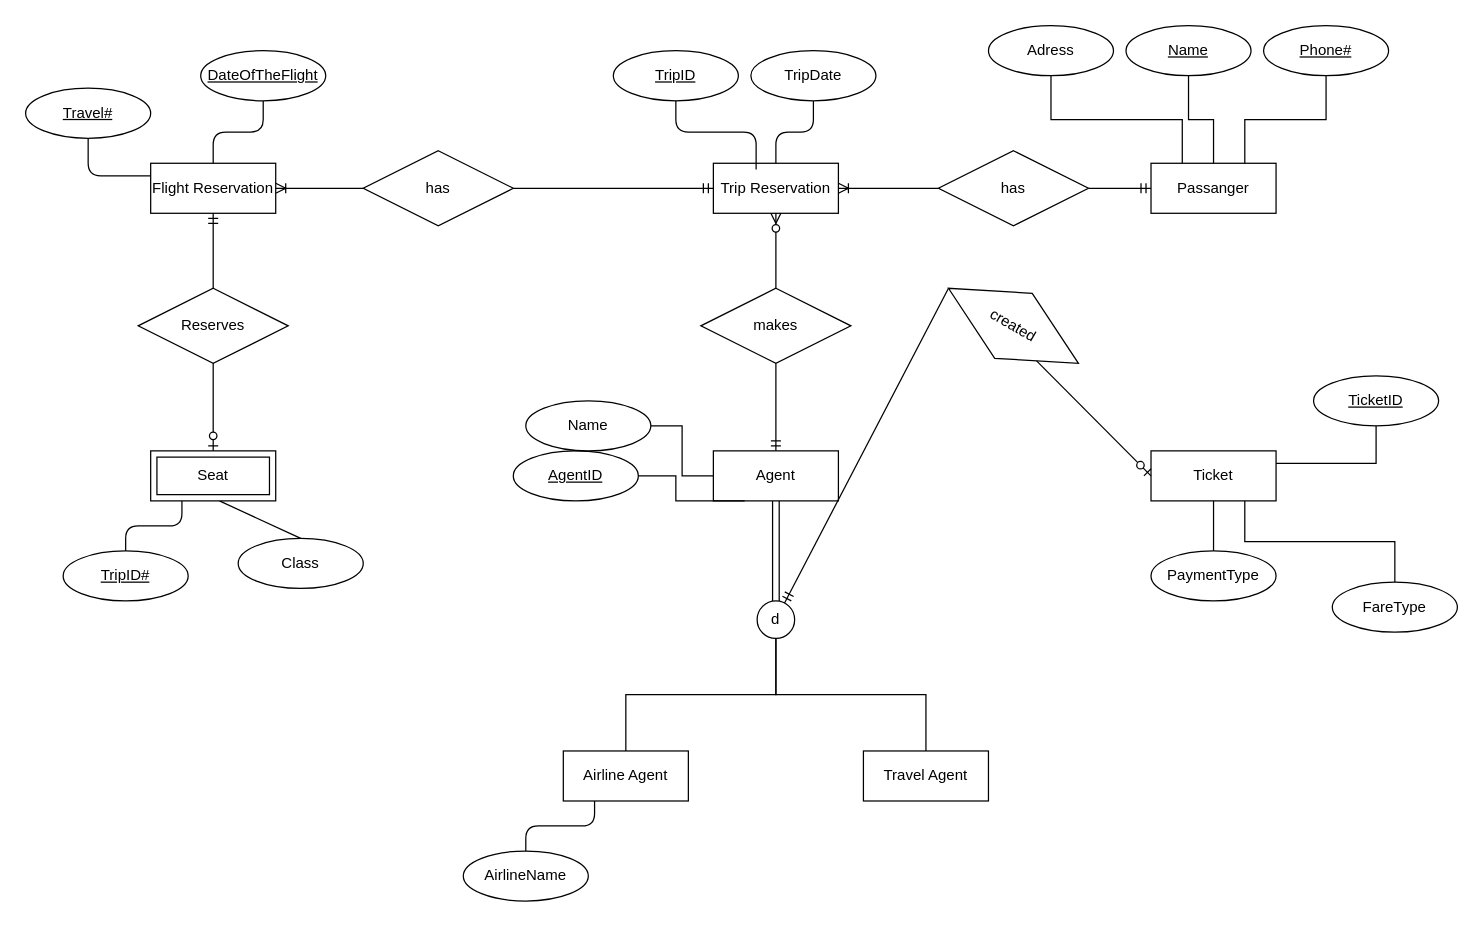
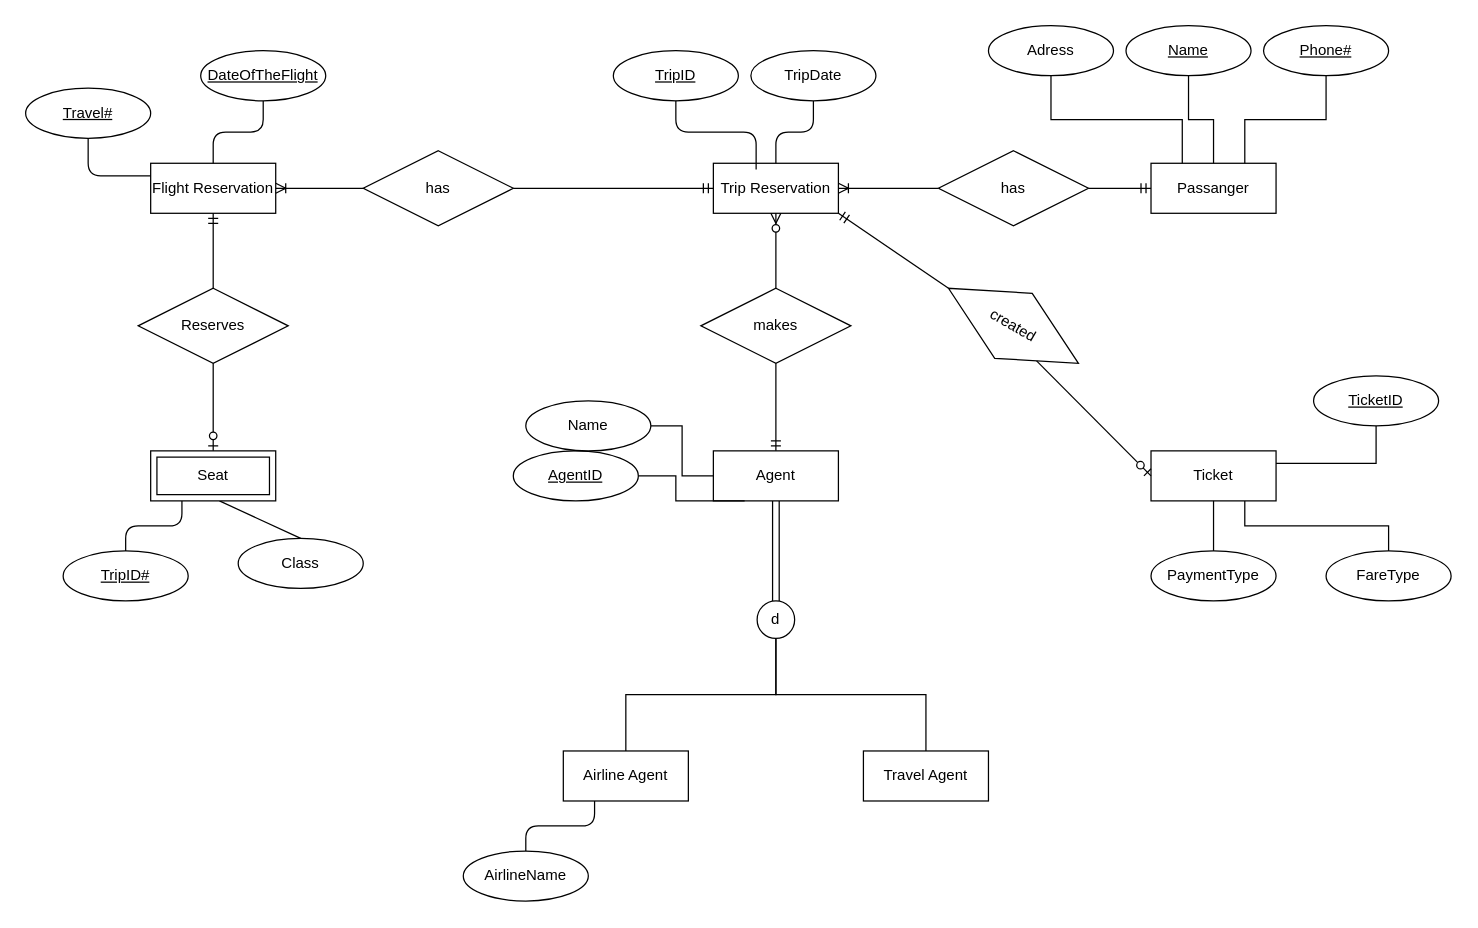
- <mxCell id="53" value="" style="fontSize=12;html=1;endArrow=ERmandOne;rounded=1;exitX=0;exitY=0.5;exitDx=0;exitDy=0;" edge="1" parent="1" source="49" target="34"><mxGeometry width="100" height="100" relative="1" as="geometry"><mxPoint x="700" y="320" as="sourcePoint" /><mxPoint x="800" y="220" as="targetPoint" /></mxGeometry></mxCell>
+ <mxCell id="53" value="" style="fontSize=12;html=1;endArrow=ERmandOne;rounded=1;entryX=1;entryY=1;entryDx=0;entryDy=0;exitX=0;exitY=0.5;exitDx=0;exitDy=0;" edge="1" parent="1" source="49" target="2"><mxGeometry width="100" height="100" relative="1" as="geometry"><mxPoint x="700" y="320" as="sourcePoint" /><mxPoint x="800" y="220" as="targetPoint" /></mxGeometry></mxCell>
- <mxCell id="55" value="FareType" style="ellipse;whiteSpace=wrap;html=1;align=center;" vertex="1" parent="1"><mxGeometry x="1065" y="465" width="100" height="40" as="geometry" /></mxCell>
+ <mxCell id="55" value="FareType" style="ellipse;whiteSpace=wrap;html=1;align=center;" vertex="1" parent="1"><mxGeometry x="1060" y="440" width="100" height="40" as="geometry" /></mxCell>
